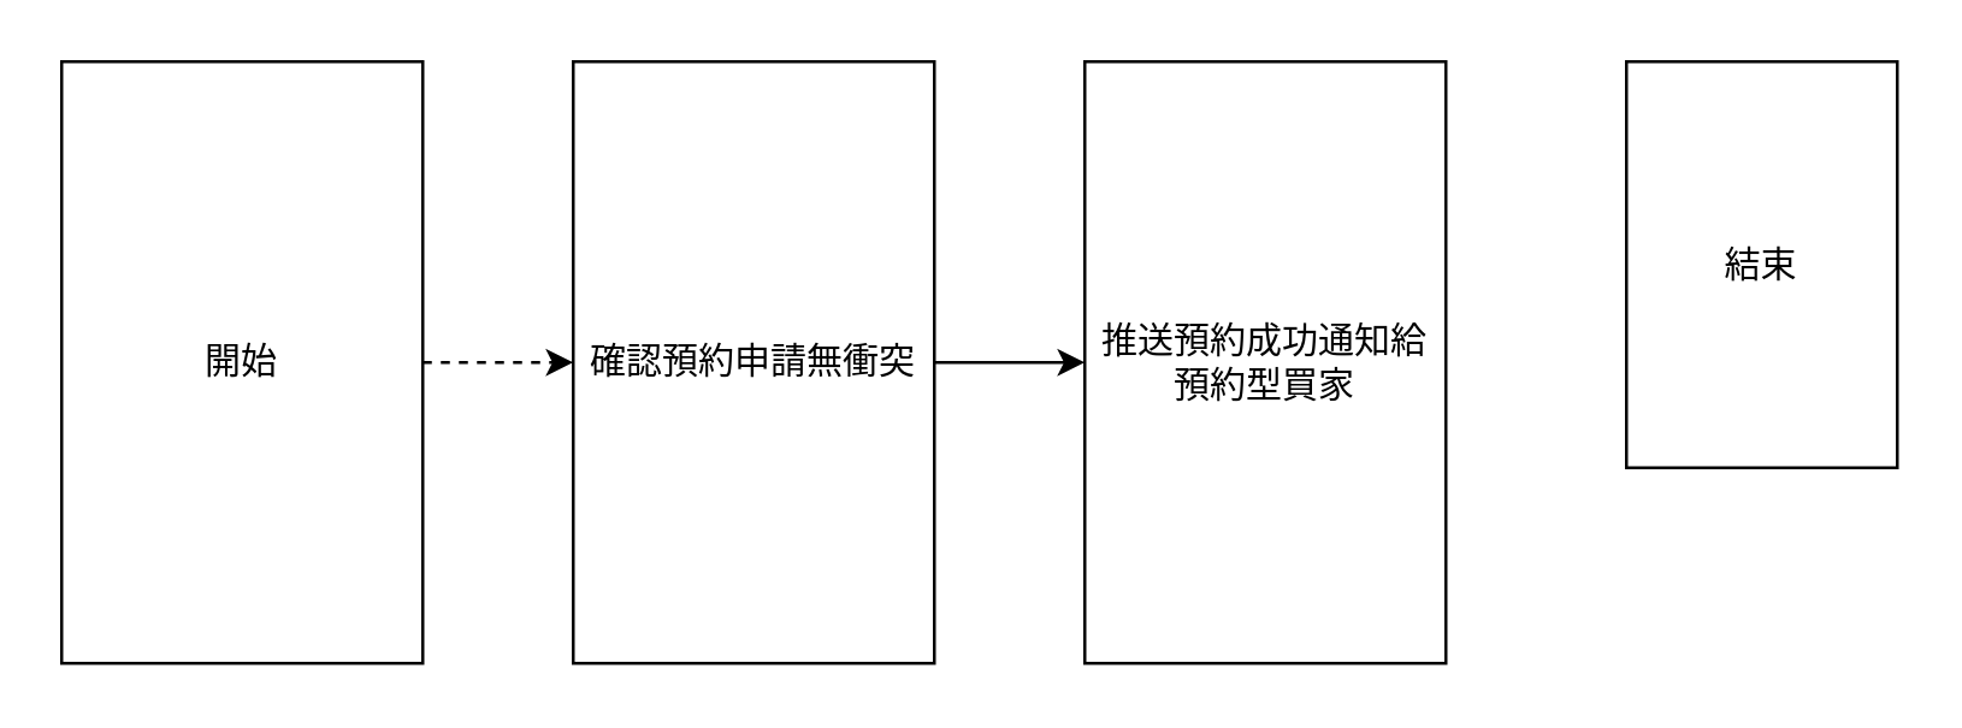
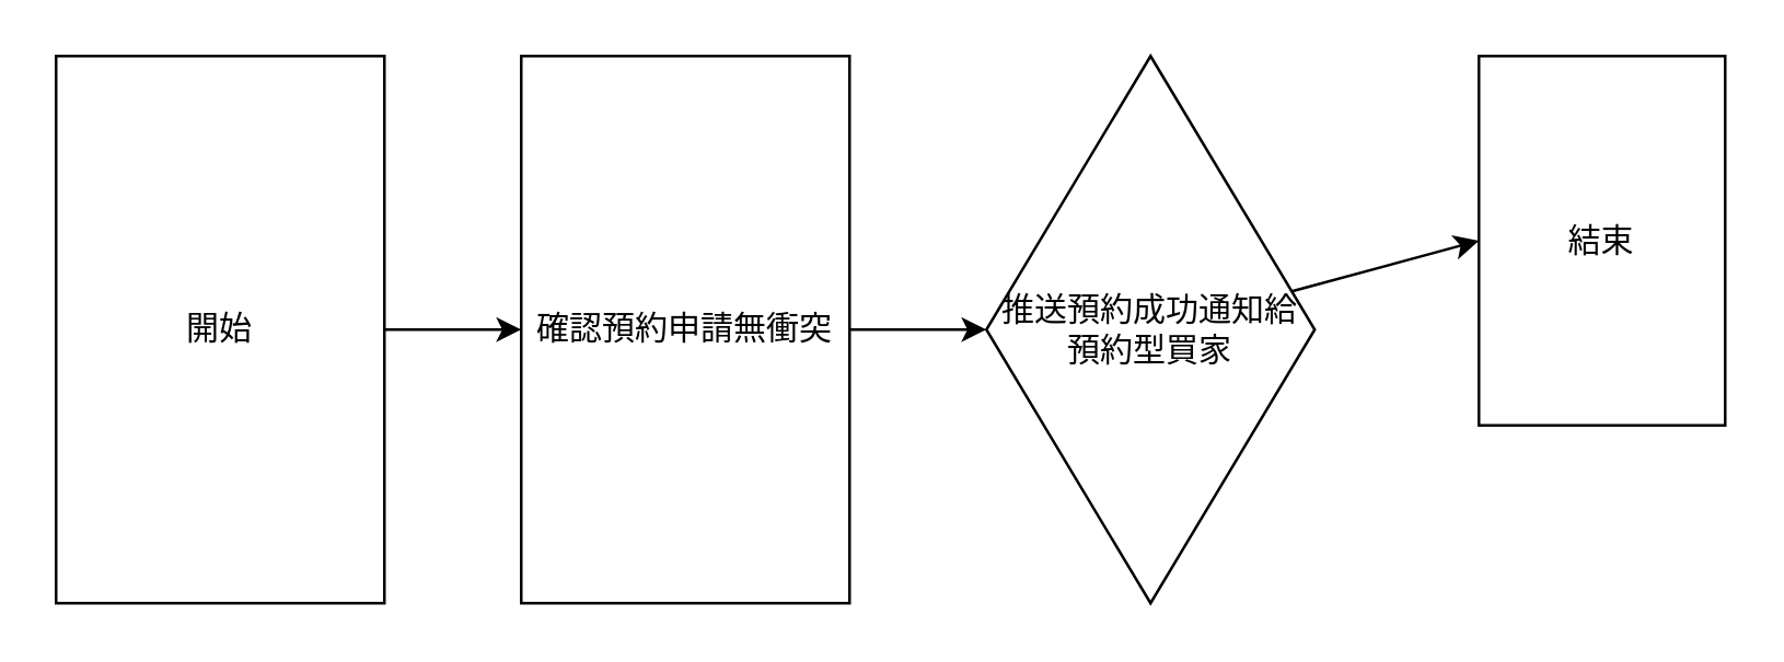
+ <mxCell id="7" style="edgeStyle=none;html=1;entryX=0;entryY=0.5;entryDx=0;entryDy=0;" edge="1" parent="1" source="8" target="6"><mxGeometry relative="1" as="geometry" /></mxCell>
- <mxCell id="2" style="edgeStyle=none;html=1;entryX=0;entryY=0.5;entryDx=0;entryDy=0;dashed=1;" edge="1" parent="1" source="3" target="5"><mxGeometry relative="1" as="geometry" /></mxCell>
+ <mxCell id="2" style="edgeStyle=none;html=1;entryX=0;entryY=0.5;entryDx=0;entryDy=0;" edge="1" parent="1" source="3" target="5"><mxGeometry relative="1" as="geometry" /></mxCell>
- <mxCell id="8" value="推送預約成功通知給預約型買家" style="rounded=0;whiteSpace=wrap;html=1;" vertex="1" parent="1"><mxGeometry x="360" y="20" width="120" height="200" as="geometry" /></mxCell>
+ <mxCell id="8" value="推送預約成功通知給預約型買家" style="rhombus;whiteSpace=wrap;html=1;" vertex="1" parent="1"><mxGeometry x="360" y="20" width="120" height="200" as="geometry" /></mxCell>
